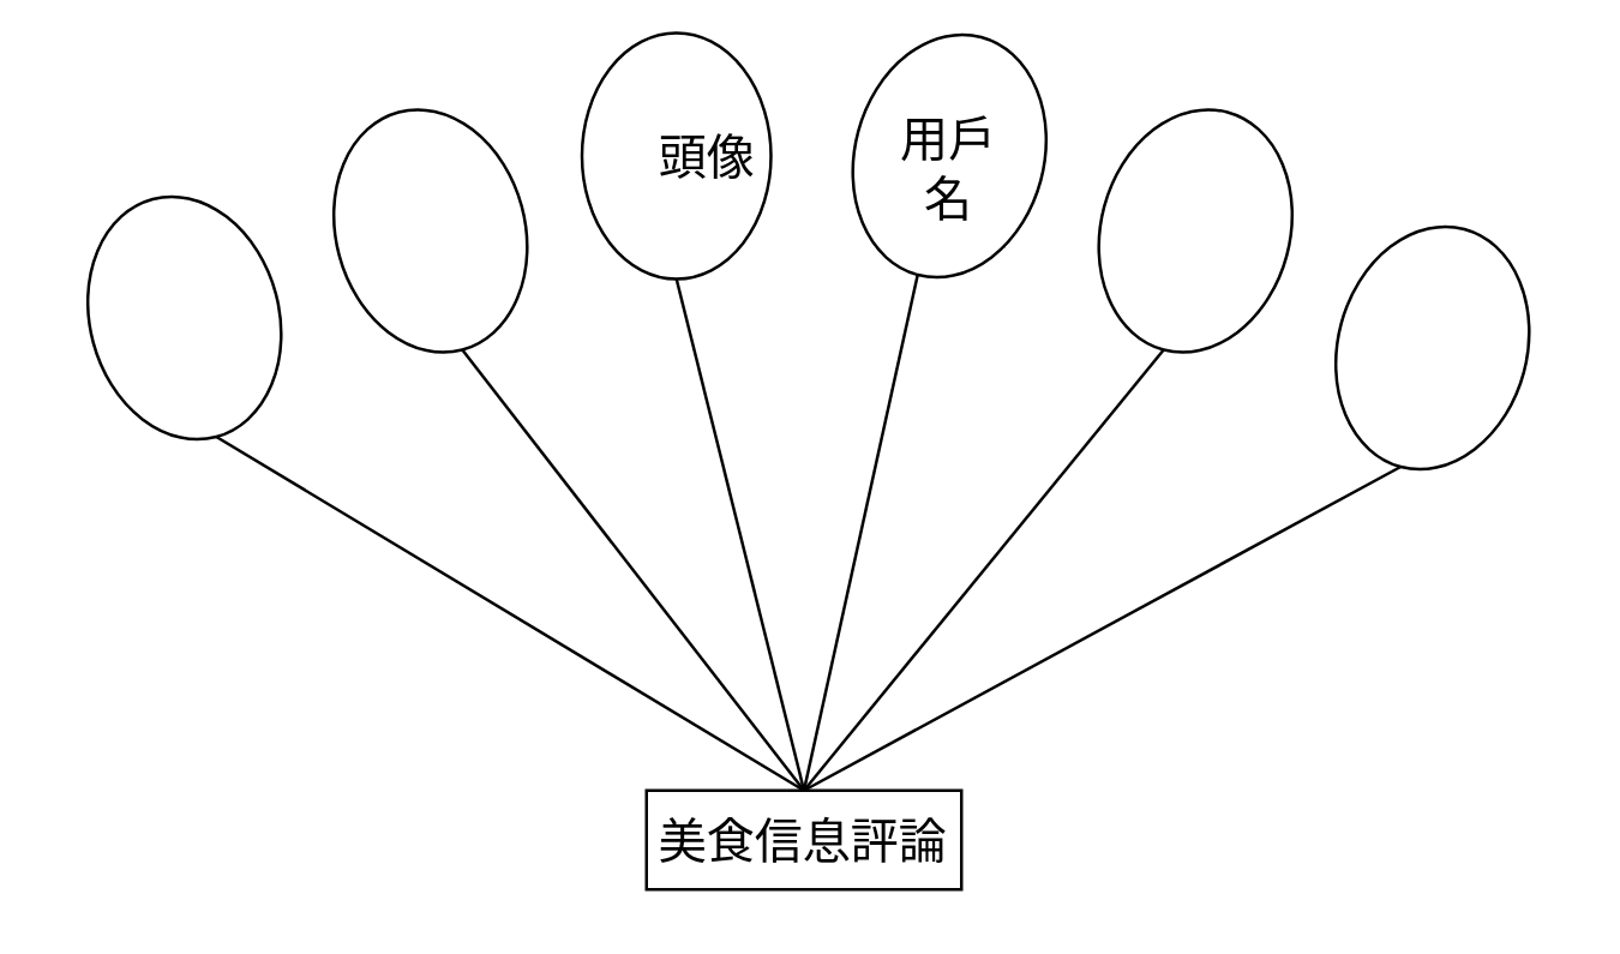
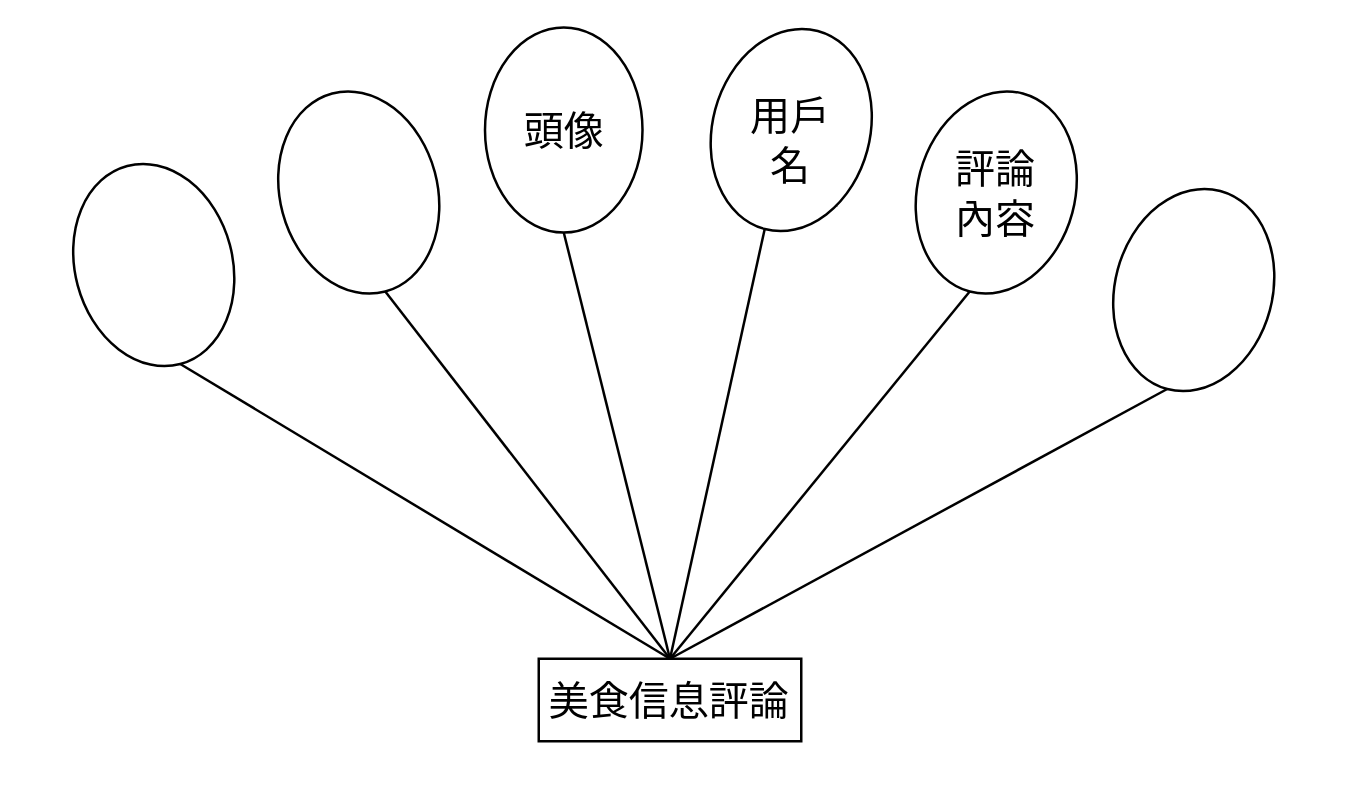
- <mxCell id="11" value="頭像" style="text;strokeColor=none;fillColor=none;html=1;align=center;verticalAlign=middle;whiteSpace=wrap;rounded=0;fontSize=16;" vertex="1" parent="1"><mxGeometry x="216.5" y="33.5" width="37" height="36" as="geometry" /></mxCell>
+ <mxCell id="11" value="頭像" style="text;strokeColor=none;fillColor=none;html=1;align=center;verticalAlign=middle;whiteSpace=wrap;rounded=0;fontSize=16;" vertex="1" parent="1"><mxGeometry x="206.5" y="33.5" width="37" height="36" as="geometry" /></mxCell>
+ <mxCell id="13" value="評論&lt;br&gt;內容" style="text;strokeColor=none;fillColor=none;html=1;align=center;verticalAlign=middle;whiteSpace=wrap;rounded=0;fontSize=16;" vertex="1" parent="1"><mxGeometry x="375" y="56.5" width="46" height="40" as="geometry" /></mxCell>
